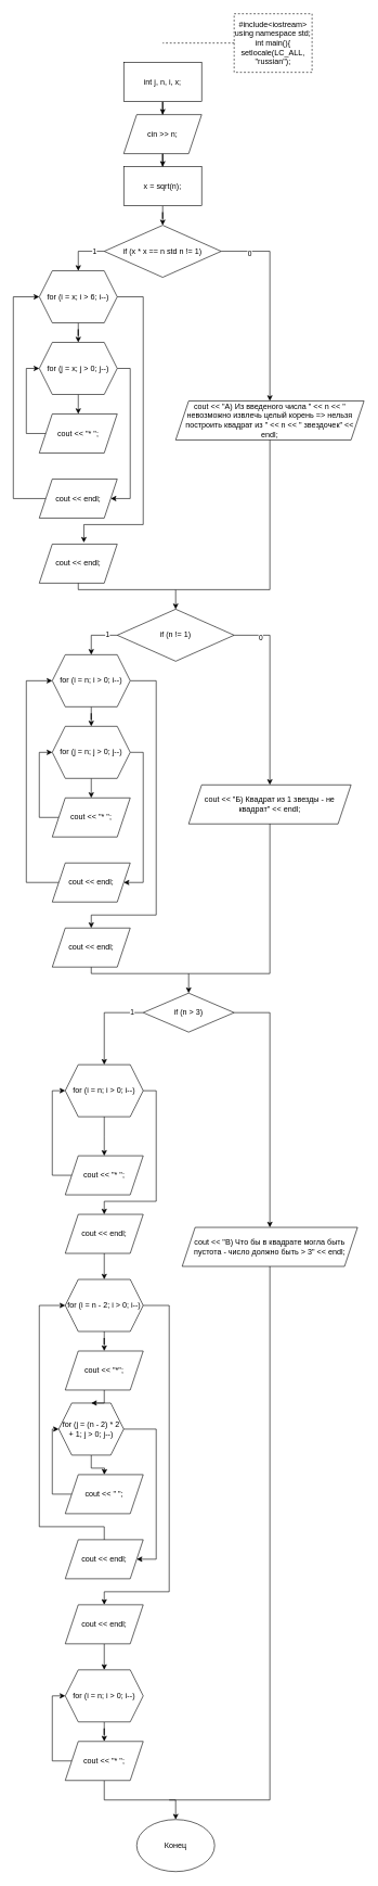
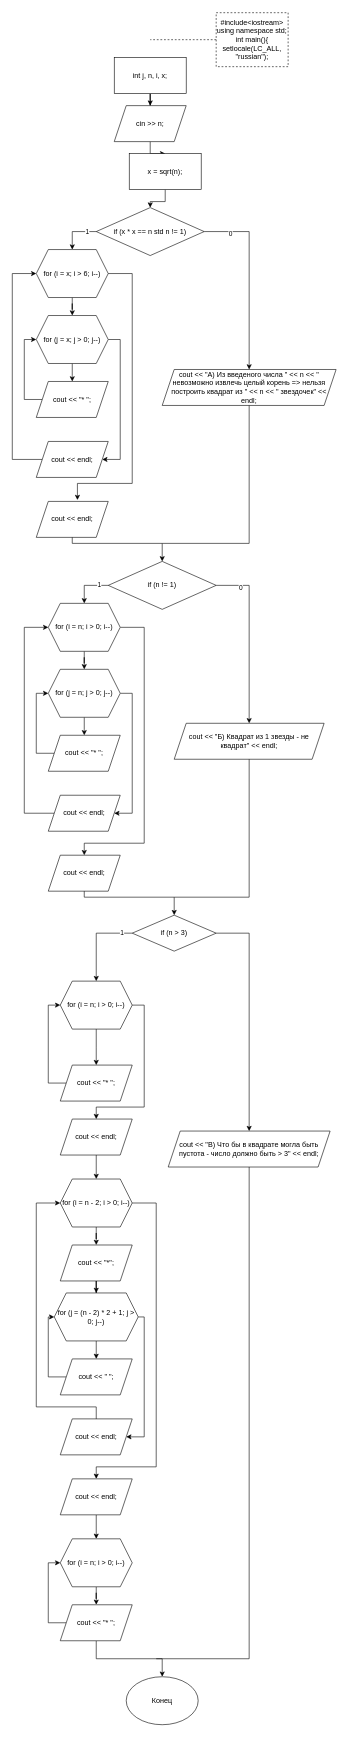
- <mxCell id="9" value="x = sqrt(n);" style="rounded=0;whiteSpace=wrap;html=1;" vertex="1" parent="1"><mxGeometry x="190" y="255" width="120" height="60" as="geometry" /></mxCell>
+ <mxCell id="9" value="x = sqrt(n);" style="rounded=0;whiteSpace=wrap;html=1;" vertex="1" parent="1"><mxGeometry x="215" y="255" width="120" height="60" as="geometry" /></mxCell>
- <mxCell id="64" value="&lt;div&gt;&lt;span&gt;for (j = (n - 2) * 2 + 1; j &amp;gt; 0; j--)&lt;/span&gt;&lt;/div&gt;" style="shape=hexagon;perimeter=hexagonPerimeter2;whiteSpace=wrap;html=1;fixedSize=1;align=center;" vertex="1" parent="1"><mxGeometry x="90" y="2155" width="100" height="80" as="geometry" /></mxCell>
+ <mxCell id="64" value="&lt;div&gt;&lt;span&gt;for (j = (n - 2) * 2 + 1; j &amp;gt; 0; j--)&lt;/span&gt;&lt;/div&gt;" style="shape=hexagon;perimeter=hexagonPerimeter2;whiteSpace=wrap;html=1;fixedSize=1;align=center;" vertex="1" parent="1"><mxGeometry x="90" y="2155" width="140" height="80" as="geometry" /></mxCell>
